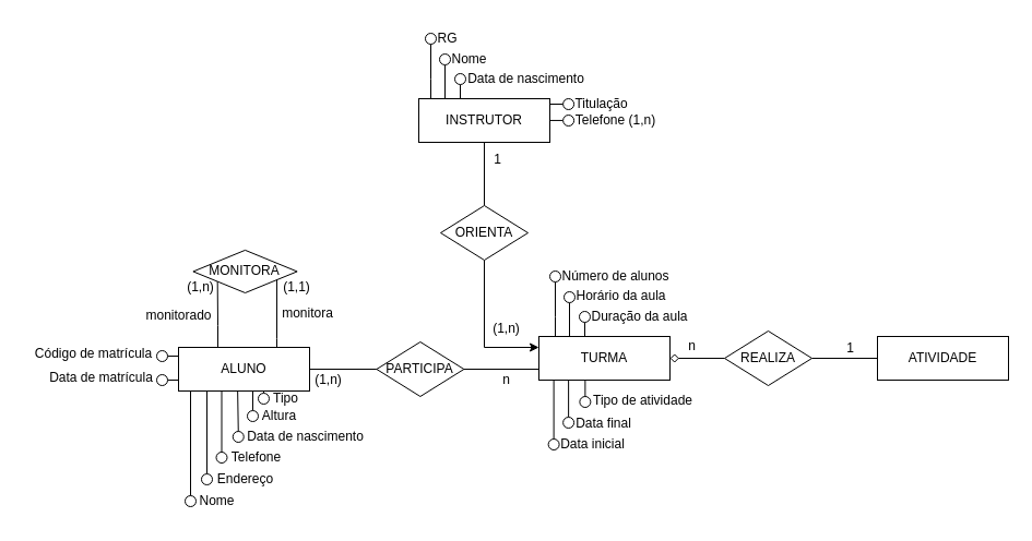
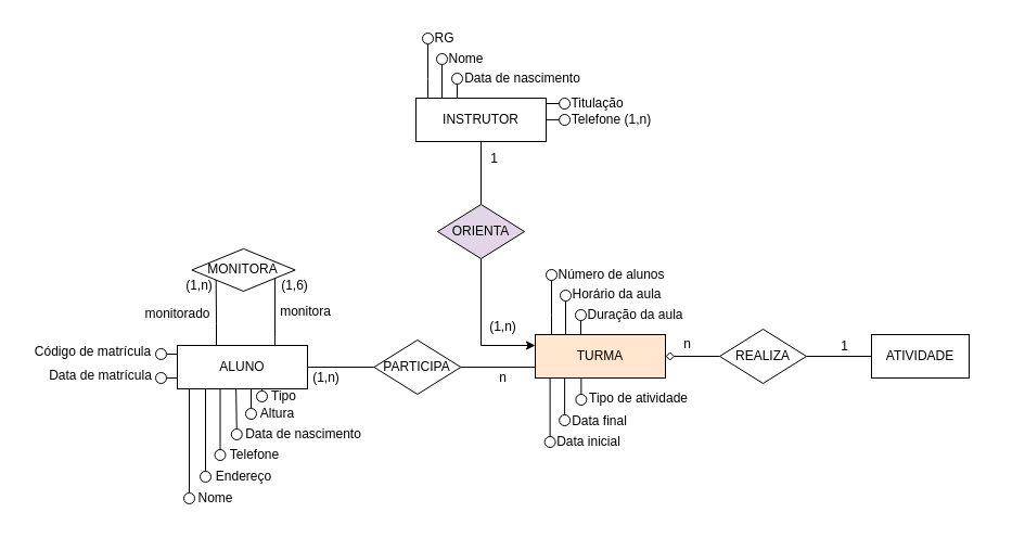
- <mxCell id="58" value="ORIENTA" style="rhombus;whiteSpace=wrap;html=1;" parent="1" vertex="1"><mxGeometry x="403" y="188" width="80" height="50" as="geometry" /></mxCell>
+ <mxCell id="58" value="ORIENTA" style="rhombus;whiteSpace=wrap;html=1;fillColor=#e1d5e7;" parent="1" vertex="1"><mxGeometry x="403" y="188" width="80" height="50" as="geometry" /></mxCell>
- <mxCell id="83" value="(1,1)" style="text;html=1;align=center;verticalAlign=middle;resizable=0;points=[];autosize=1;strokeColor=none;fillColor=none;" vertex="1" parent="1"><mxGeometry x="246" y="248" width="50" height="30" as="geometry" /></mxCell>
+ <mxCell id="83" value="(1,6)" style="text;html=1;align=center;verticalAlign=middle;resizable=0;points=[];autosize=1;strokeColor=none;fillColor=none;" vertex="1" parent="1"><mxGeometry x="246" y="248" width="50" height="30" as="geometry" /></mxCell>
- <mxCell id="18" value="TURMA" style="rounded=0;whiteSpace=wrap;html=1;" parent="1" vertex="1"><mxGeometry x="493" y="308" width="120" height="40" as="geometry" /></mxCell>
+ <mxCell id="18" value="TURMA" style="rounded=0;whiteSpace=wrap;html=1;fillColor=#ffe6cc;" parent="1" vertex="1"><mxGeometry x="493" y="308" width="120" height="40" as="geometry" /></mxCell>
- <mxCell id="20" value="ATIVIDADE" style="rounded=0;whiteSpace=wrap;html=1;" parent="1" vertex="1"><mxGeometry x="803" y="308" width="120" height="40" as="geometry" /></mxCell>
+ <mxCell id="20" value="ATIVIDADE" style="rounded=0;whiteSpace=wrap;html=1;" parent="1" vertex="1"><mxGeometry x="803" y="308" width="90" height="40" as="geometry" /></mxCell>
